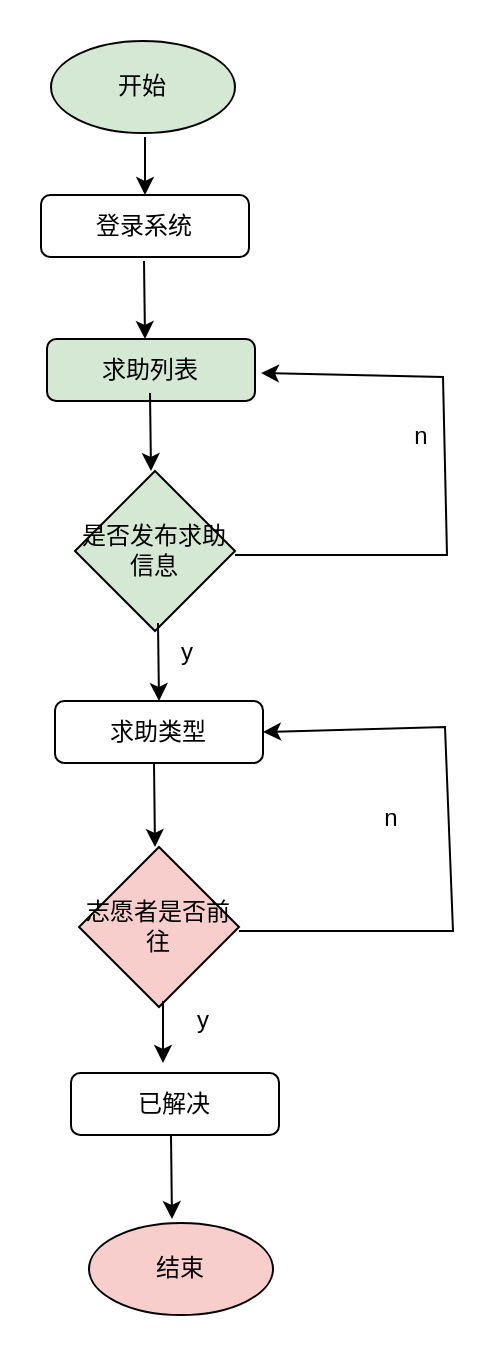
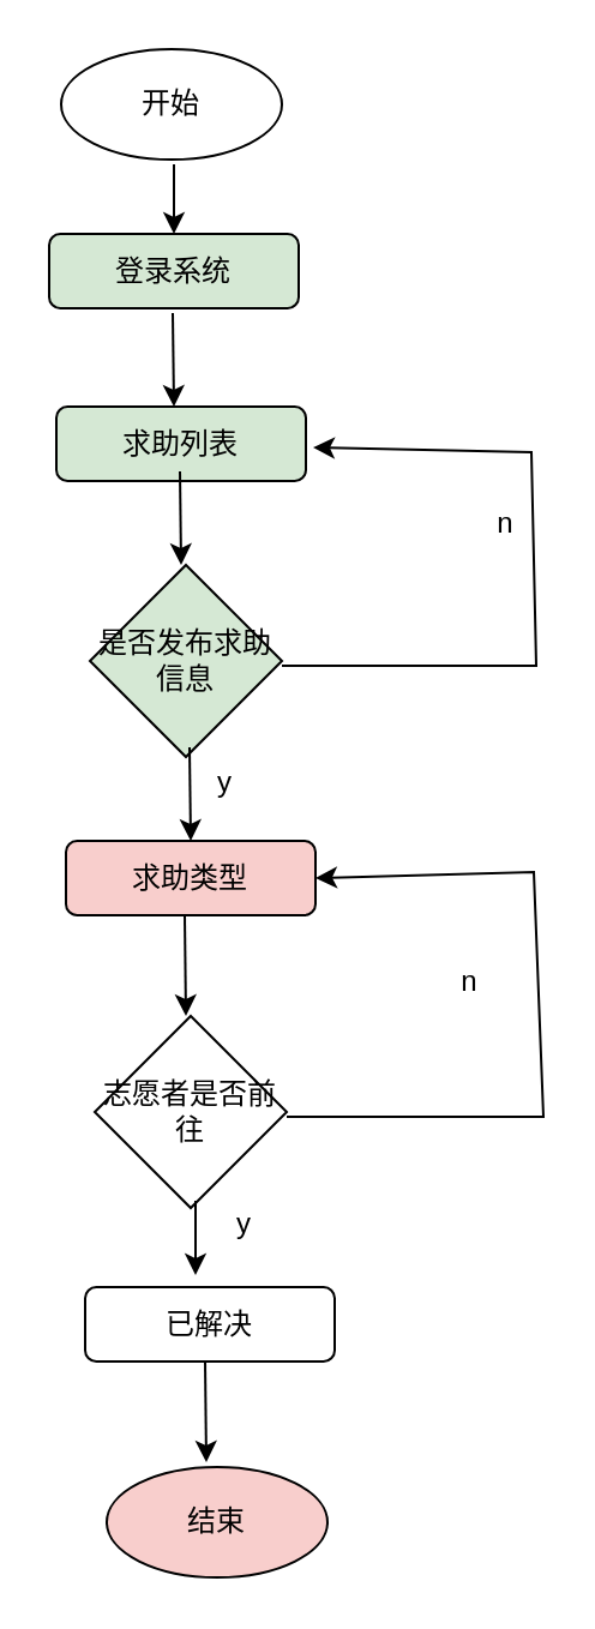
- <mxCell id="9" value="开始" style="ellipse;whiteSpace=wrap;html=1;fillColor=#d5e8d4;" vertex="1" parent="1"><mxGeometry x="25" y="20" width="92" height="46" as="geometry" /></mxCell>
+ <mxCell id="9" value="开始" style="ellipse;whiteSpace=wrap;html=1;" vertex="1" parent="1"><mxGeometry x="25" y="20" width="92" height="46" as="geometry" /></mxCell>
- <mxCell id="3" value="登录系统" style="rounded=1;whiteSpace=wrap;html=1;" vertex="1" parent="1"><mxGeometry x="20" y="97" width="104" height="31" as="geometry" /></mxCell>
+ <mxCell id="3" value="登录系统" style="rounded=1;whiteSpace=wrap;html=1;fillColor=#d5e8d4;" vertex="1" parent="1"><mxGeometry x="20" y="97" width="104" height="31" as="geometry" /></mxCell>
- <mxCell id="6" value="求助类型" style="rounded=1;whiteSpace=wrap;html=1;" vertex="1" parent="1"><mxGeometry x="27" y="350" width="104" height="31" as="geometry" /></mxCell>
+ <mxCell id="6" value="求助类型" style="rounded=1;whiteSpace=wrap;html=1;fillColor=#f8cecc;" vertex="1" parent="1"><mxGeometry x="27" y="350" width="104" height="31" as="geometry" /></mxCell>
- <mxCell id="7" value="志愿者是否前往" style="rhombus;whiteSpace=wrap;html=1;fillColor=#f8cecc;" vertex="1" parent="1"><mxGeometry x="39" y="423" width="80" height="80" as="geometry" /></mxCell>
+ <mxCell id="7" value="志愿者是否前往" style="rhombus;whiteSpace=wrap;html=1;" vertex="1" parent="1"><mxGeometry x="39" y="423" width="80" height="80" as="geometry" /></mxCell>
